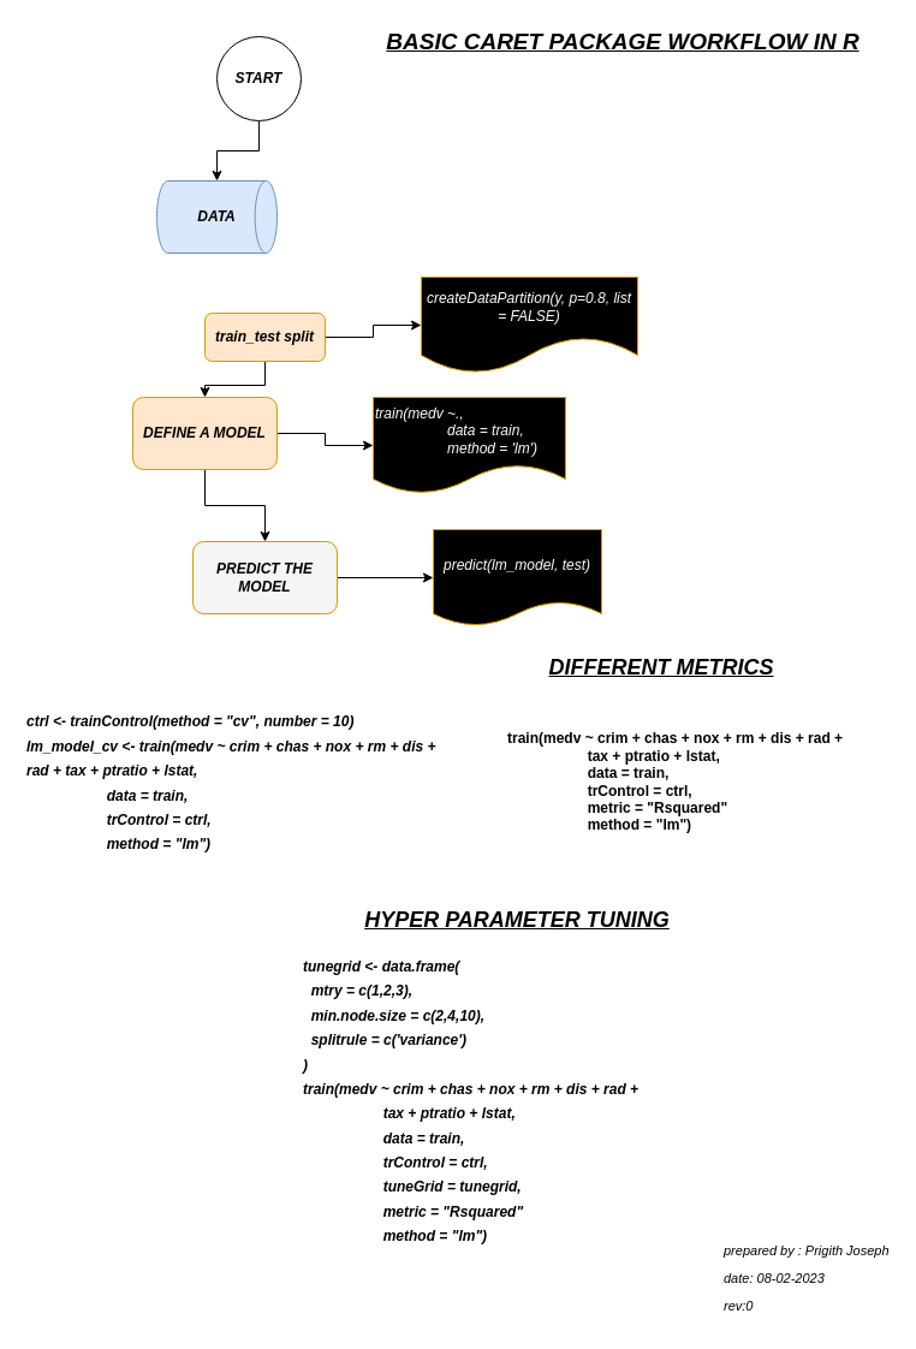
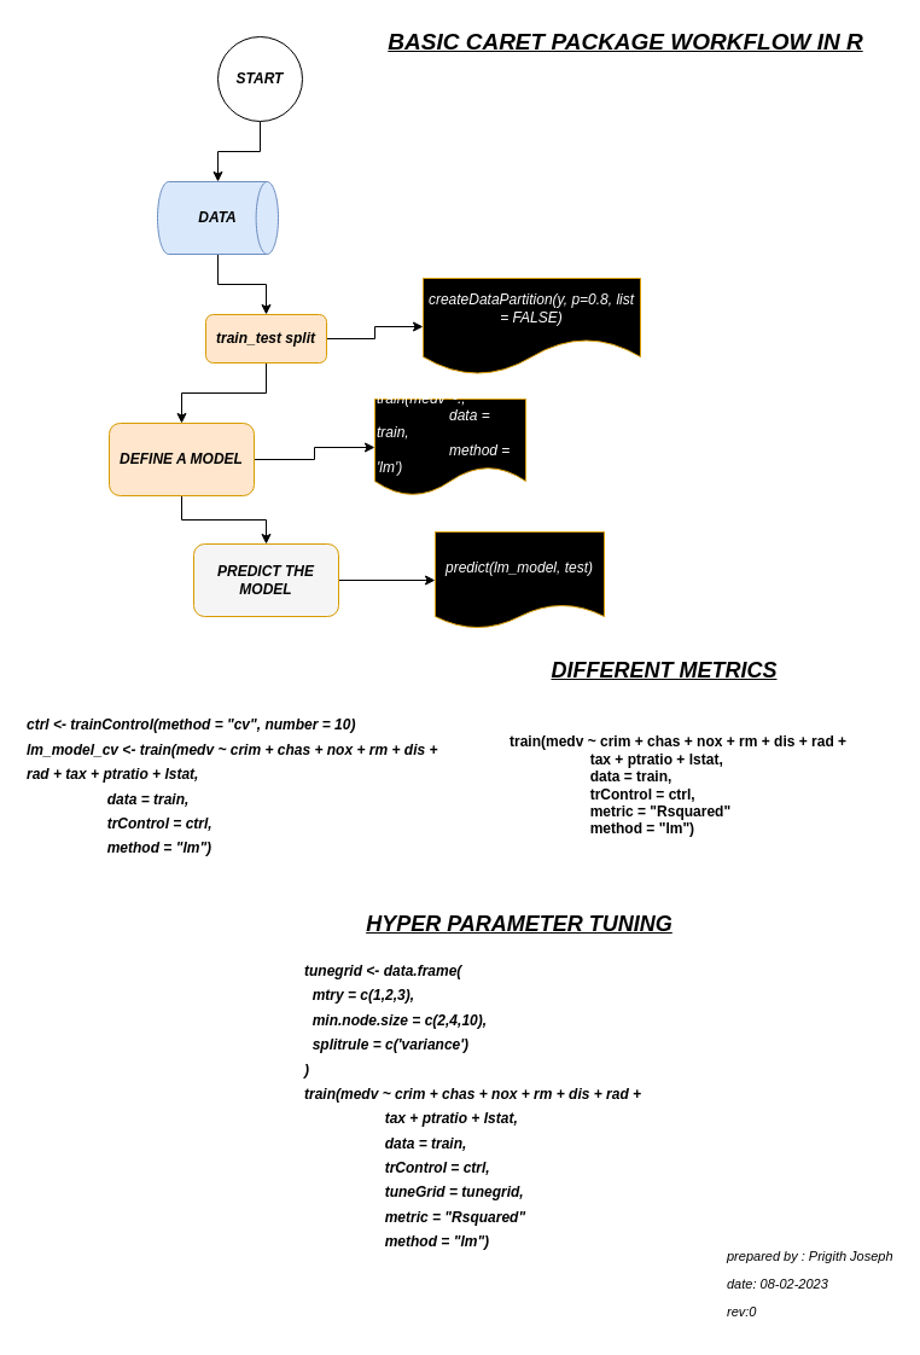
+ <mxCell id="4" value="" style="edgeStyle=orthogonalEdgeStyle;rounded=0;orthogonalLoop=1;jettySize=auto;html=1;" edge="1" parent="1" source="5" target="8"><mxGeometry relative="1" as="geometry" /></mxCell>
- <mxCell id="11" value="&lt;b&gt;&lt;i&gt;DEFINE A MODEL&lt;/i&gt;&lt;/b&gt;" style="rounded=1;whiteSpace=wrap;html=1;fillColor=#ffe6cc;strokeColor=#d79b00;strokeWidth=1;" vertex="1" parent="1"><mxGeometry x="110" y="330" width="120" height="60" as="geometry" /></mxCell>
+ <mxCell id="11" value="&lt;b&gt;&lt;i&gt;DEFINE A MODEL&lt;/i&gt;&lt;/b&gt;" style="rounded=1;whiteSpace=wrap;html=1;fillColor=#ffe6cc;strokeColor=#d79b00;strokeWidth=1;" vertex="1" parent="1"><mxGeometry x="90" y="350" width="120" height="60" as="geometry" /></mxCell>
- <mxCell id="15" value="&lt;div&gt;&lt;i&gt;&lt;font color=&quot;#ffffff&quot;&gt;train(medv ~.,&lt;/font&gt;&lt;/i&gt;&lt;/div&gt;&lt;div&gt;&lt;i&gt;&lt;font color=&quot;#ffffff&quot;&gt;&amp;nbsp; &amp;nbsp; &amp;nbsp; &amp;nbsp; &amp;nbsp; &amp;nbsp; &amp;nbsp; &amp;nbsp; &amp;nbsp; data = train,&lt;/font&gt;&lt;/i&gt;&lt;/div&gt;&lt;div&gt;&lt;i&gt;&lt;font color=&quot;#ffffff&quot;&gt;&amp;nbsp; &amp;nbsp; &amp;nbsp; &amp;nbsp; &amp;nbsp; &amp;nbsp; &amp;nbsp; &amp;nbsp; &amp;nbsp; method = 'lm')&lt;/font&gt;&lt;/i&gt;&lt;/div&gt;" style="shape=document;whiteSpace=wrap;html=1;boundedLbl=1;fillColor=#000000;strokeColor=#d79b00;rounded=1;strokeWidth=1;align=left;" vertex="1" parent="1"><mxGeometry x="310" y="330" width="160" height="80" as="geometry" /></mxCell>
+ <mxCell id="15" value="&lt;div&gt;&lt;i&gt;&lt;font color=&quot;#ffffff&quot;&gt;train(medv ~.,&lt;/font&gt;&lt;/i&gt;&lt;/div&gt;&lt;div&gt;&lt;i&gt;&lt;font color=&quot;#ffffff&quot;&gt;&amp;nbsp; &amp;nbsp; &amp;nbsp; &amp;nbsp; &amp;nbsp; &amp;nbsp; &amp;nbsp; &amp;nbsp; &amp;nbsp; data = train,&lt;/font&gt;&lt;/i&gt;&lt;/div&gt;&lt;div&gt;&lt;i&gt;&lt;font color=&quot;#ffffff&quot;&gt;&amp;nbsp; &amp;nbsp; &amp;nbsp; &amp;nbsp; &amp;nbsp; &amp;nbsp; &amp;nbsp; &amp;nbsp; &amp;nbsp; method = 'lm')&lt;/font&gt;&lt;/i&gt;&lt;/div&gt;" style="shape=document;whiteSpace=wrap;html=1;boundedLbl=1;fillColor=#000000;strokeColor=#d79b00;rounded=1;strokeWidth=1;align=left;" vertex="1" parent="1"><mxGeometry x="310" y="330" width="125" height="80" as="geometry" /></mxCell>
